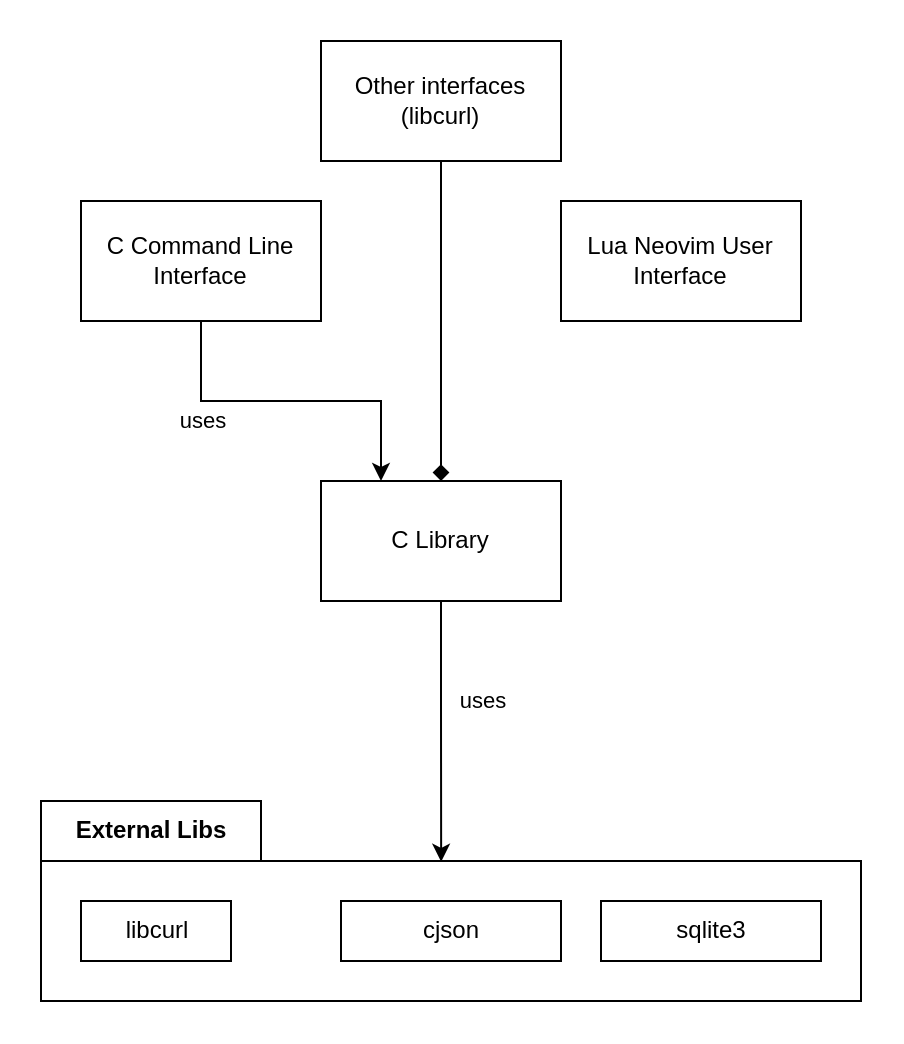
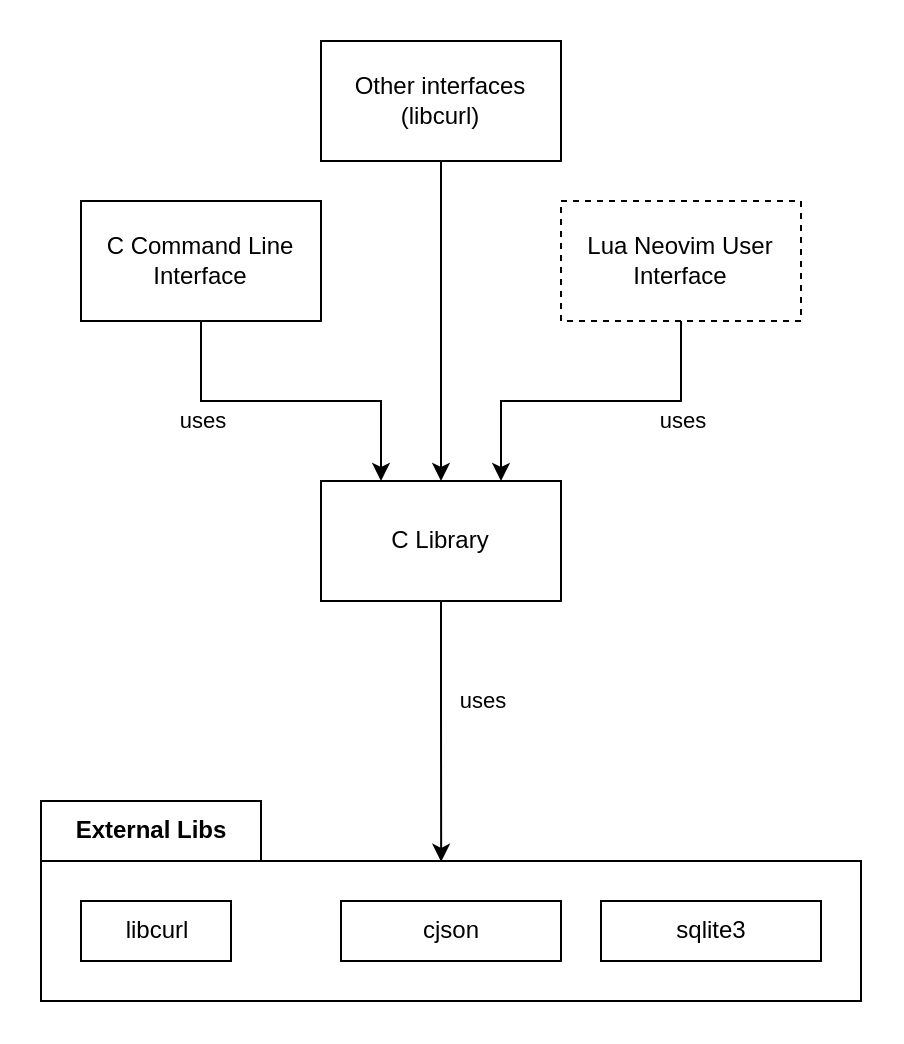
- <mxCell id="14" value="Lua Neovim User Interface" style="rounded=0;whiteSpace=wrap;html=1;" vertex="1" parent="1"><mxGeometry x="280" y="100" width="120" height="60" as="geometry" /></mxCell>
+ <mxCell id="14" value="Lua Neovim User Interface" style="rounded=0;whiteSpace=wrap;html=1;dashed=1;" vertex="1" parent="1"><mxGeometry x="280" y="100" width="120" height="60" as="geometry" /></mxCell>
+ <mxCell id="12" style="edgeStyle=orthogonalEdgeStyle;rounded=0;orthogonalLoop=1;jettySize=auto;html=1;exitX=0.5;exitY=1;exitDx=0;exitDy=0;entryX=0.75;entryY=0;entryDx=0;entryDy=0;" edge="1" parent="1" source="14" target="8"><mxGeometry relative="1" as="geometry" /></mxCell>
+ <mxCell id="13" value="uses" style="edgeLabel;html=1;align=center;verticalAlign=middle;resizable=0;points=[];" vertex="1" connectable="0" parent="12"><mxGeometry x="-0.23" y="-1" relative="1" as="geometry"><mxPoint x="25.48" y="10.97" as="offset" /></mxGeometry></mxCell>
- <mxCell id="15" style="edgeStyle=orthogonalEdgeStyle;rounded=0;orthogonalLoop=1;jettySize=auto;html=1;exitX=0.5;exitY=1;exitDx=0;exitDy=0;endArrow=diamond;" edge="1" parent="1" source="16" target="8"><mxGeometry relative="1" as="geometry" /></mxCell>
+ <mxCell id="15" style="edgeStyle=orthogonalEdgeStyle;rounded=0;orthogonalLoop=1;jettySize=auto;html=1;exitX=0.5;exitY=1;exitDx=0;exitDy=0;" edge="1" parent="1" source="16" target="8"><mxGeometry relative="1" as="geometry" /></mxCell>
